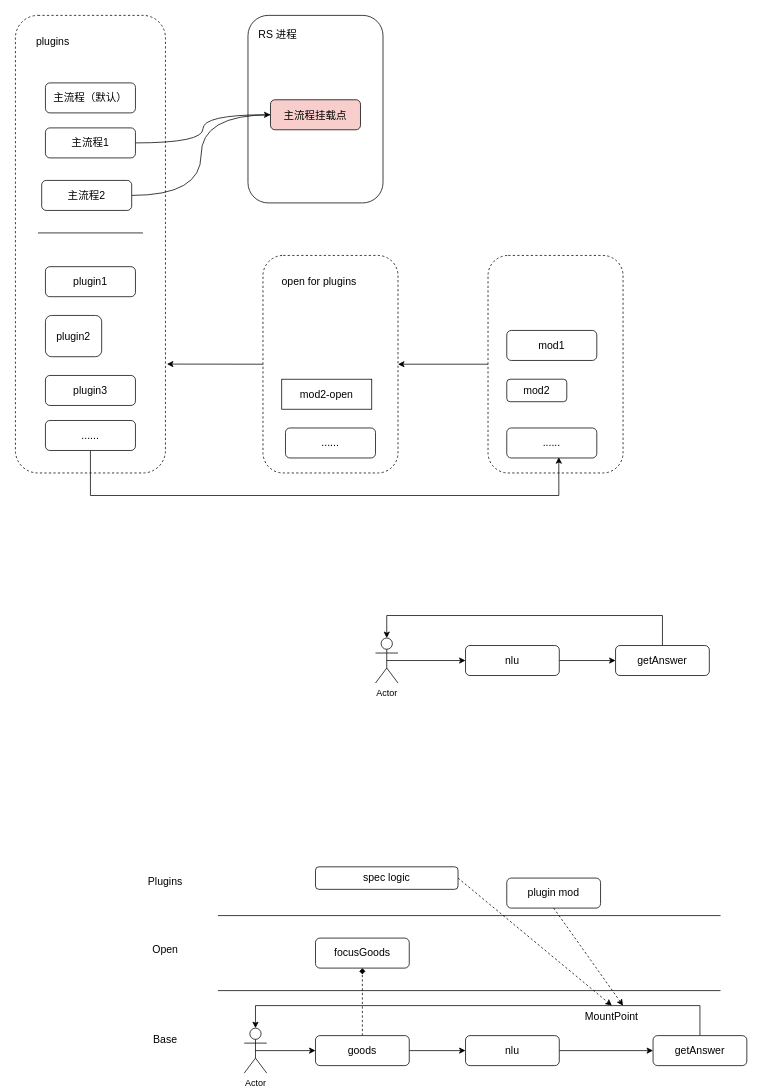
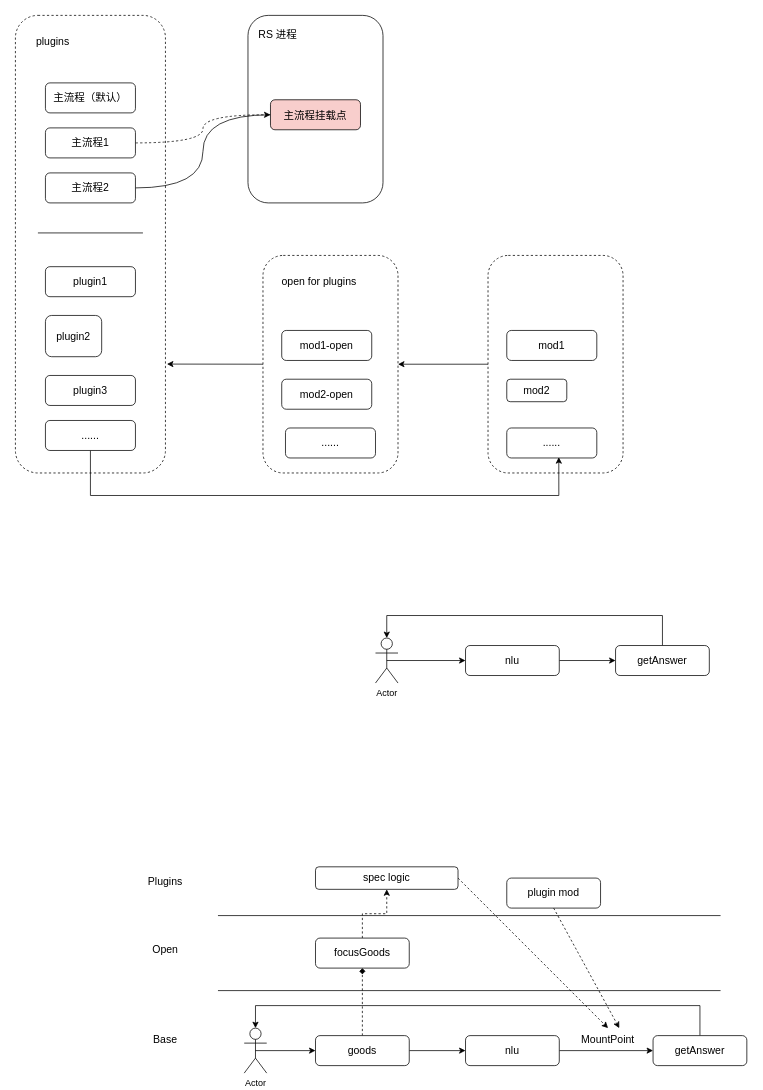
- <mxCell id="5" style="edgeStyle=orthogonalEdgeStyle;curved=1;rounded=0;orthogonalLoop=1;jettySize=auto;html=1;exitX=1;exitY=0.5;exitDx=0;exitDy=0;entryX=0;entryY=0.5;entryDx=0;entryDy=0;endArrow=classic;endFill=1;" edge="1" parent="1" source="6" target="10"><mxGeometry relative="1" as="geometry" /></mxCell>
+ <mxCell id="5" style="edgeStyle=orthogonalEdgeStyle;curved=1;rounded=0;orthogonalLoop=1;jettySize=auto;html=1;exitX=1;exitY=0.5;exitDx=0;exitDy=0;entryX=0;entryY=0.5;entryDx=0;entryDy=0;endArrow=classic;endFill=1;dashed=1;" edge="1" parent="1" source="6" target="10"><mxGeometry relative="1" as="geometry" /></mxCell>
- <mxCell id="8" value="&lt;span style=&quot;font-size: 14px&quot;&gt;主流程2&lt;/span&gt;" style="rounded=1;whiteSpace=wrap;html=1;" vertex="1" parent="1"><mxGeometry x="55" y="240" width="120" height="40" as="geometry" /></mxCell>
+ <mxCell id="8" value="&lt;span style=&quot;font-size: 14px&quot;&gt;主流程2&lt;/span&gt;" style="rounded=1;whiteSpace=wrap;html=1;" vertex="1" parent="1"><mxGeometry x="60" y="230" width="120" height="40" as="geometry" /></mxCell>
+ <mxCell id="19" value="&lt;span style=&quot;font-size: 14px&quot;&gt;mod1-open&lt;/span&gt;" style="rounded=1;whiteSpace=wrap;html=1;" vertex="1" parent="1"><mxGeometry x="375" y="440" width="120" height="40" as="geometry" /></mxCell>
- <mxCell id="20" value="&lt;span style=&quot;font-size: 14px&quot;&gt;mod2-open&lt;/span&gt;" style="whiteSpace=wrap;html=1;rounded=0;" vertex="1" parent="1"><mxGeometry x="375" y="505" width="120" height="40" as="geometry" /></mxCell>
+ <mxCell id="20" value="&lt;span style=&quot;font-size: 14px&quot;&gt;mod2-open&lt;/span&gt;" style="rounded=1;whiteSpace=wrap;html=1;" vertex="1" parent="1"><mxGeometry x="375" y="505" width="120" height="40" as="geometry" /></mxCell>
+ <mxCell id="49" style="edgeStyle=orthogonalEdgeStyle;rounded=0;orthogonalLoop=1;jettySize=auto;html=1;exitX=0.5;exitY=0;exitDx=0;exitDy=0;entryX=0.5;entryY=1;entryDx=0;entryDy=0;dashed=1;endArrow=classic;endFill=1;" edge="1" parent="1" source="50" target="52"><mxGeometry relative="1" as="geometry" /></mxCell>
- <mxCell id="53" value="&lt;font style=&quot;font-size: 14px&quot;&gt;MountPoint&lt;/font&gt;" style="text;html=1;strokeColor=none;fillColor=none;align=center;verticalAlign=middle;whiteSpace=wrap;rounded=0;" vertex="1" parent="1"><mxGeometry x="785" y="1340" width="60" height="30" as="geometry" /></mxCell>
+ <mxCell id="53" value="&lt;font style=&quot;font-size: 14px&quot;&gt;MountPoint&lt;/font&gt;" style="text;html=1;strokeColor=none;fillColor=none;align=center;verticalAlign=middle;whiteSpace=wrap;rounded=0;" vertex="1" parent="1"><mxGeometry x="780" y="1370" width="60" height="30" as="geometry" /></mxCell>
